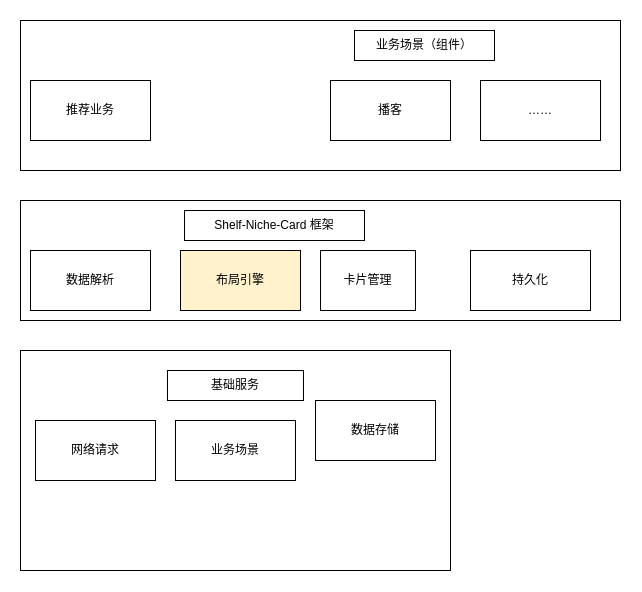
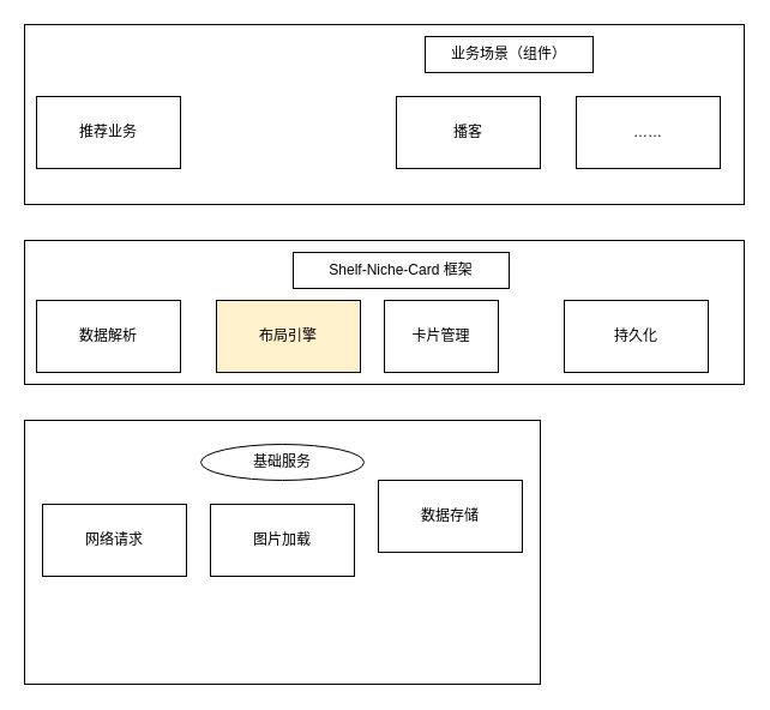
- <mxCell id="8" value="Shelf-Niche-Card 框架" style="rounded=0;whiteSpace=wrap;html=1;" vertex="1" parent="1"><mxGeometry x="184" y="210" width="180" height="30" as="geometry" /></mxCell>
+ <mxCell id="8" value="Shelf-Niche-Card 框架" style="rounded=0;whiteSpace=wrap;html=1;" vertex="1" parent="1"><mxGeometry x="244" y="210" width="180" height="30" as="geometry" /></mxCell>
- <mxCell id="17" value="基础服务" style="rounded=0;whiteSpace=wrap;html=1;" vertex="1" parent="1"><mxGeometry x="167" y="370" width="136" height="30" as="geometry" /></mxCell>
+ <mxCell id="17" value="基础服务" style="ellipse;whiteSpace=wrap;html=1;" vertex="1" parent="1"><mxGeometry x="167" y="370" width="136" height="30" as="geometry" /></mxCell>
- <mxCell id="13" value="业务场景" style="rounded=0;whiteSpace=wrap;html=1;" vertex="1" parent="1"><mxGeometry x="175" y="420" width="120" height="60" as="geometry" /></mxCell>
+ <mxCell id="13" value="图片加载" style="rounded=0;whiteSpace=wrap;html=1;" vertex="1" parent="1"><mxGeometry x="175" y="420" width="120" height="60" as="geometry" /></mxCell>
